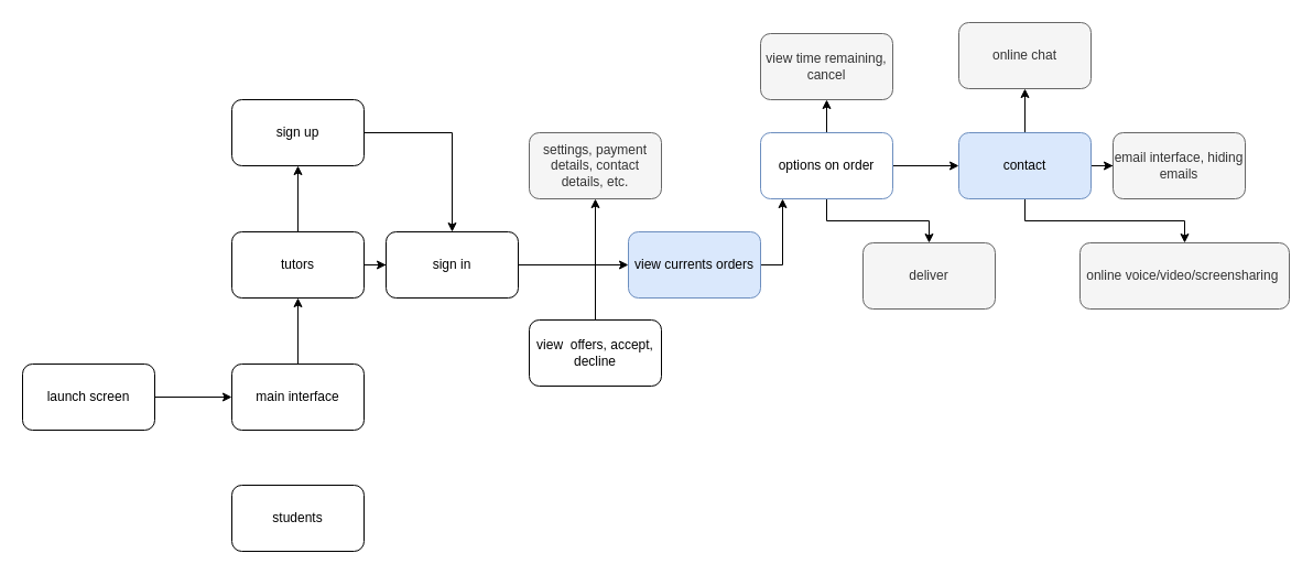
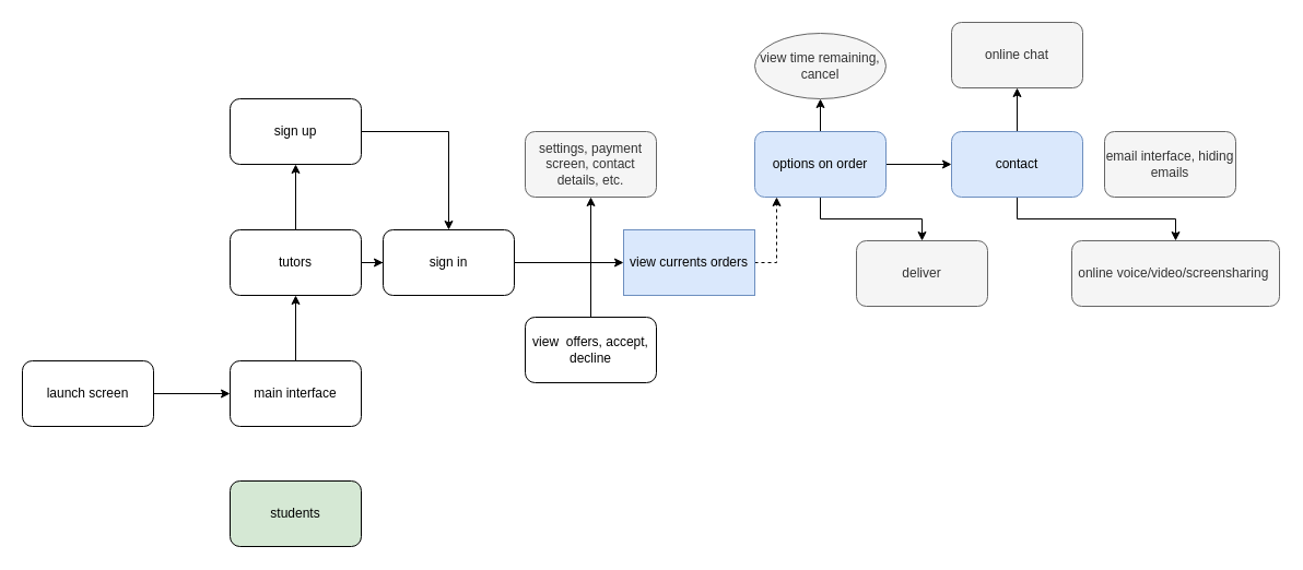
- <mxCell id="22" value="view time remaining, cancel" style="rounded=1;whiteSpace=wrap;html=1;fillColor=#f5f5f5;fontColor=#333333;strokeColor=#666666;" vertex="1" parent="1"><mxGeometry x="690" y="30" width="120" height="60" as="geometry" /></mxCell>
+ <mxCell id="22" value="view time remaining, cancel" style="ellipse;whiteSpace=wrap;html=1;fillColor=#f5f5f5;fontColor=#333333;strokeColor=#666666;" vertex="1" parent="1"><mxGeometry x="690" y="30" width="120" height="60" as="geometry" /></mxCell>
- <mxCell id="31" value="settings, payment details, contact details, etc." style="rounded=1;whiteSpace=wrap;html=1;fillColor=#f5f5f5;fontColor=#333333;strokeColor=#666666;" vertex="1" parent="1"><mxGeometry x="480" y="120" width="120" height="60" as="geometry" /></mxCell>
+ <mxCell id="31" value="settings, payment screen, contact details, etc." style="rounded=1;whiteSpace=wrap;html=1;fillColor=#f5f5f5;fontColor=#333333;strokeColor=#666666;" vertex="1" parent="1"><mxGeometry x="480" y="120" width="120" height="60" as="geometry" /></mxCell>
- <mxCell id="21" value="options on order" style="rounded=1;whiteSpace=wrap;html=1;fillColor=#ffffff;strokeColor=#6c8ebf;" vertex="1" parent="1"><mxGeometry x="690" y="120" width="120" height="60" as="geometry" /></mxCell>
+ <mxCell id="21" value="options on order" style="rounded=1;whiteSpace=wrap;html=1;fillColor=#dae8fc;strokeColor=#6c8ebf;" vertex="1" parent="1"><mxGeometry x="690" y="120" width="120" height="60" as="geometry" /></mxCell>
- <mxCell id="24" style="edgeStyle=orthogonalEdgeStyle;rounded=0;orthogonalLoop=1;jettySize=auto;html=1;" edge="1" parent="1" source="26" target="29"><mxGeometry relative="1" as="geometry" /></mxCell>
- <mxCell id="16" style="edgeStyle=orthogonalEdgeStyle;rounded=0;orthogonalLoop=1;jettySize=auto;html=1;" edge="1" parent="1" source="17" target="21"><mxGeometry relative="1" as="geometry"><Array as="points"><mxPoint x="710" y="240" /></Array></mxGeometry></mxCell>
+ <mxCell id="16" style="edgeStyle=orthogonalEdgeStyle;rounded=0;orthogonalLoop=1;jettySize=auto;html=1;dashed=1;" edge="1" parent="1" source="17" target="21"><mxGeometry relative="1" as="geometry"><Array as="points"><mxPoint x="710" y="240" /></Array></mxGeometry></mxCell>
- <mxCell id="17" value="view currents orders" style="rounded=1;whiteSpace=wrap;html=1;fillColor=#dae8fc;strokeColor=#6c8ebf;" vertex="1" parent="1"><mxGeometry x="570" y="210" width="120" height="60" as="geometry" /></mxCell>
+ <mxCell id="17" value="view currents orders" style="whiteSpace=wrap;html=1;fillColor=#dae8fc;strokeColor=#6c8ebf;rounded=0;" vertex="1" parent="1"><mxGeometry x="570" y="210" width="120" height="60" as="geometry" /></mxCell>
- <mxCell id="9" value="students" style="rounded=1;whiteSpace=wrap;html=1;" vertex="1" parent="1"><mxGeometry x="210" y="440" width="120" height="60" as="geometry" /></mxCell>
+ <mxCell id="9" value="students" style="rounded=1;whiteSpace=wrap;html=1;fillColor=#d5e8d4;" vertex="1" parent="1"><mxGeometry x="210" y="440" width="120" height="60" as="geometry" /></mxCell>
